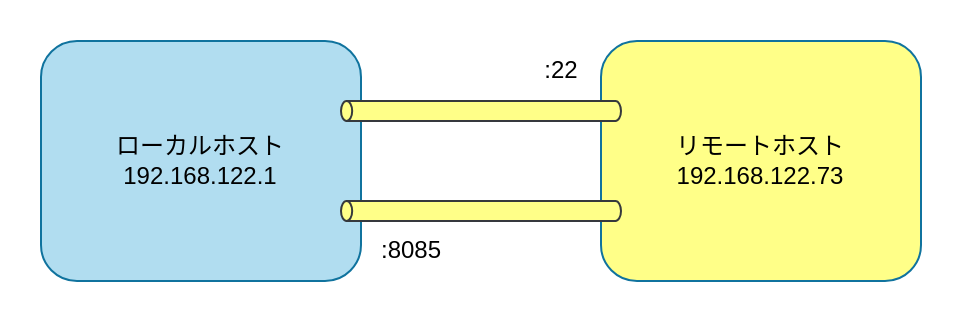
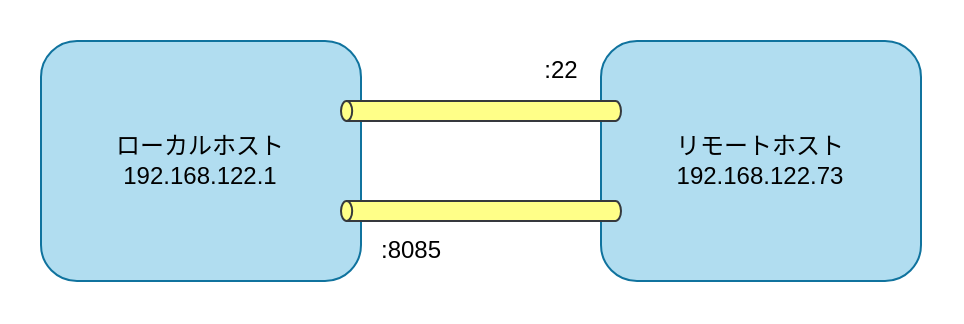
- <mxCell id="3" value="&lt;div&gt;リモートホスト&lt;/div&gt;&lt;div&gt;192.168.122.73&lt;/div&gt;" style="rounded=1;whiteSpace=wrap;html=1;fillColor=#ffff88;strokeColor=#10739e;" vertex="1" parent="1"><mxGeometry x="300" y="20" width="160" height="120" as="geometry" /></mxCell>
+ <mxCell id="3" value="&lt;div&gt;リモートホスト&lt;/div&gt;&lt;div&gt;192.168.122.73&lt;/div&gt;" style="rounded=1;whiteSpace=wrap;html=1;fillColor=#b1ddf0;strokeColor=#10739e;" vertex="1" parent="1"><mxGeometry x="300" y="20" width="160" height="120" as="geometry" /></mxCell>
